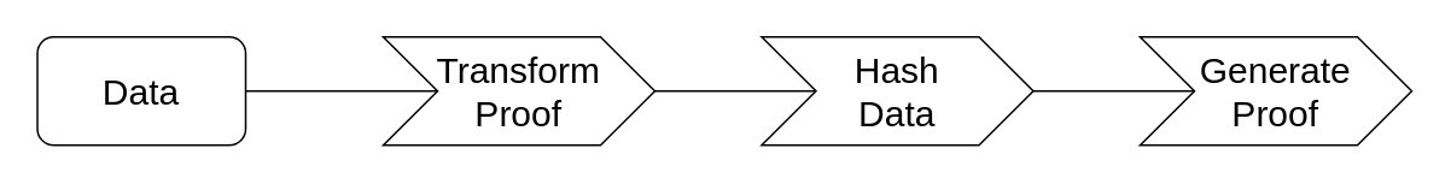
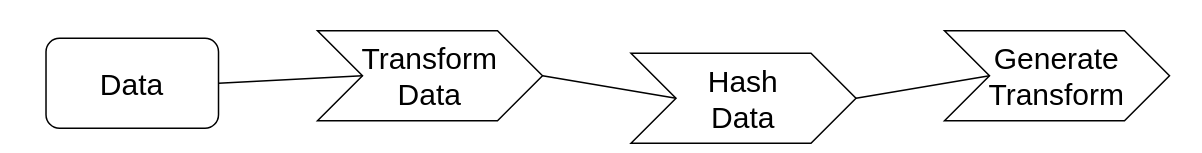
- <mxCell id="2" value="&lt;font style=&quot;&quot;&gt;&lt;span style=&quot;font-size: 20px;&quot;&gt;Data&lt;/span&gt;&lt;br&gt;&lt;/font&gt;" style="rounded=1;whiteSpace=wrap;html=1;fontSize=16;labelBackgroundColor=none;fillColor=none;" parent="1" vertex="1"><mxGeometry x="20.01" y="20" width="115" height="60" as="geometry" /></mxCell>
+ <mxCell id="2" value="&lt;font style=&quot;&quot;&gt;&lt;span style=&quot;font-size: 20px;&quot;&gt;Data&lt;/span&gt;&lt;br&gt;&lt;/font&gt;" style="rounded=1;whiteSpace=wrap;html=1;fontSize=16;labelBackgroundColor=none;fillColor=none;" parent="1" vertex="1"><mxGeometry x="30.01" y="25" width="115" height="60" as="geometry" /></mxCell>
- <mxCell id="3" value="&lt;font style=&quot;font-size: 20px;&quot;&gt;Transform&lt;/font&gt;&lt;div style=&quot;font-size: 20px;&quot;&gt;&lt;font style=&quot;font-size: 20px;&quot;&gt;Proof&lt;/font&gt;&lt;/div&gt;" style="shape=step;perimeter=stepPerimeter;whiteSpace=wrap;html=1;fixedSize=1;size=30;fillColor=none;" parent="1" vertex="1"><mxGeometry x="211" y="20" width="150" height="60" as="geometry" /></mxCell>
+ <mxCell id="3" value="&lt;font style=&quot;font-size: 20px;&quot;&gt;Transform&lt;/font&gt;&lt;div style=&quot;font-size: 20px;&quot;&gt;&lt;font style=&quot;font-size: 20px;&quot;&gt;Data&lt;/font&gt;&lt;/div&gt;" style="shape=step;perimeter=stepPerimeter;whiteSpace=wrap;html=1;fixedSize=1;size=30;fillColor=none;" parent="1" vertex="1"><mxGeometry x="211" y="20" width="150" height="60" as="geometry" /></mxCell>
- <mxCell id="5" value="&lt;div style=&quot;font-size: 20px;&quot;&gt;&lt;font style=&quot;font-size: 20px;&quot;&gt;Hash&lt;/font&gt;&lt;/div&gt;&lt;div style=&quot;font-size: 20px;&quot;&gt;&lt;font style=&quot;font-size: 20px;&quot;&gt;Data&lt;/font&gt;&lt;/div&gt;" style="shape=step;perimeter=stepPerimeter;whiteSpace=wrap;html=1;fixedSize=1;size=30;fillColor=none;" parent="1" vertex="1"><mxGeometry x="420" y="20" width="150" height="60" as="geometry" /></mxCell>
+ <mxCell id="5" value="&lt;div style=&quot;font-size: 20px;&quot;&gt;&lt;font style=&quot;font-size: 20px;&quot;&gt;Hash&lt;/font&gt;&lt;/div&gt;&lt;div style=&quot;font-size: 20px;&quot;&gt;&lt;font style=&quot;font-size: 20px;&quot;&gt;Data&lt;/font&gt;&lt;/div&gt;" style="shape=step;perimeter=stepPerimeter;whiteSpace=wrap;html=1;fixedSize=1;size=30;fillColor=none;" parent="1" vertex="1"><mxGeometry x="420" y="35" width="150" height="60" as="geometry" /></mxCell>
- <mxCell id="6" value="&lt;div style=&quot;font-size: 20px;&quot;&gt;&lt;span style=&quot;background-color: initial;&quot;&gt;Generate&lt;/span&gt;&lt;/div&gt;&lt;div style=&quot;font-size: 20px;&quot;&gt;&lt;span style=&quot;background-color: initial;&quot;&gt;Proof&lt;/span&gt;&lt;br&gt;&lt;/div&gt;" style="shape=step;perimeter=stepPerimeter;whiteSpace=wrap;html=1;fixedSize=1;size=30;fillColor=none;" parent="1" vertex="1"><mxGeometry x="629" y="20" width="150" height="60" as="geometry" /></mxCell>
+ <mxCell id="6" value="&lt;div style=&quot;font-size: 20px;&quot;&gt;&lt;span style=&quot;background-color: initial;&quot;&gt;Generate&lt;/span&gt;&lt;/div&gt;&lt;div style=&quot;font-size: 20px;&quot;&gt;&lt;span style=&quot;background-color: initial;&quot;&gt;Transform&lt;/span&gt;&lt;br&gt;&lt;/div&gt;" style="shape=step;perimeter=stepPerimeter;whiteSpace=wrap;html=1;fixedSize=1;size=30;fillColor=none;" parent="1" vertex="1"><mxGeometry x="629" y="20" width="150" height="60" as="geometry" /></mxCell>
